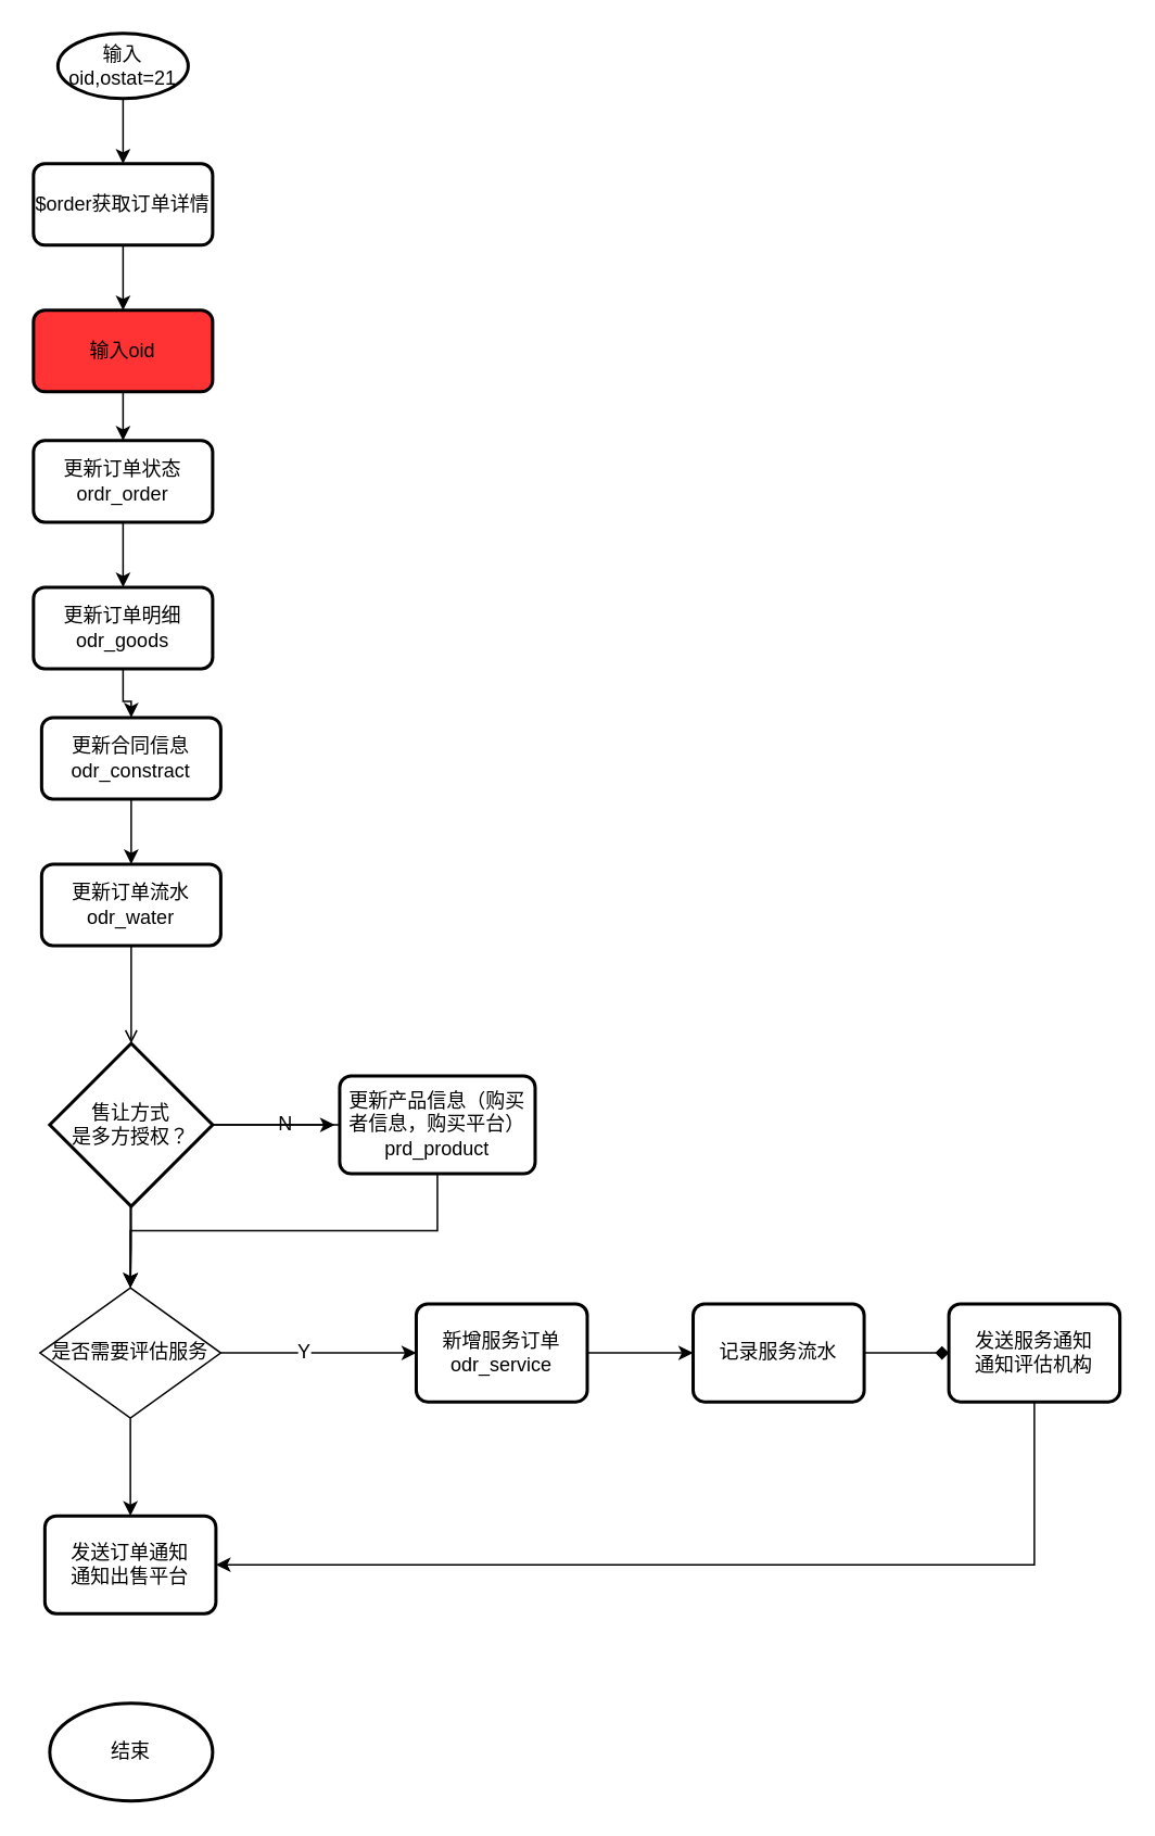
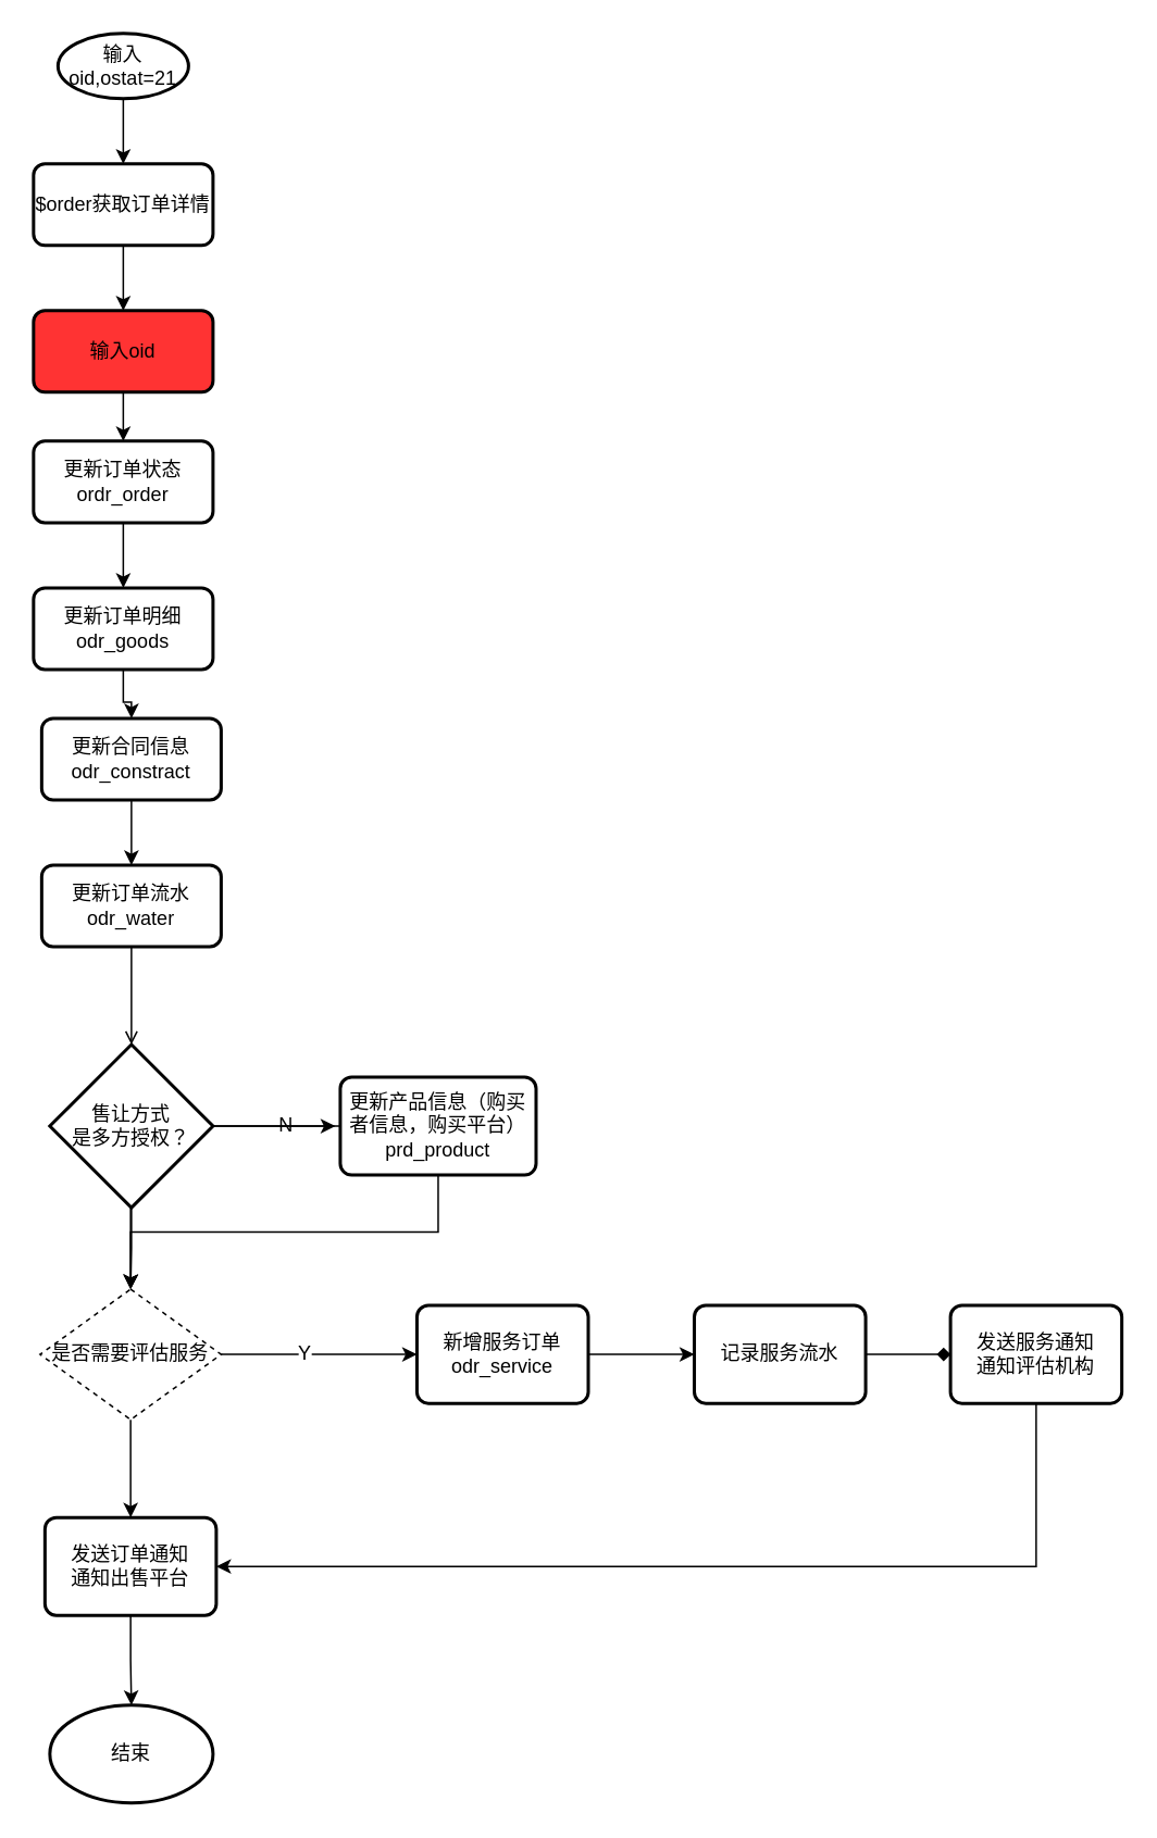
- <mxCell id="25" value="是否需要评估服务" style="rhombus;whiteSpace=wrap;html=1;fillColor=#FFFFFF;" vertex="1" parent="1"><mxGeometry x="24" y="790" width="111" height="80" as="geometry" /></mxCell>
+ <mxCell id="25" value="是否需要评估服务" style="rhombus;whiteSpace=wrap;html=1;fillColor=#FFFFFF;dashed=1;" vertex="1" parent="1"><mxGeometry x="24" y="790" width="111" height="80" as="geometry" /></mxCell>
+ <mxCell id="33" style="edgeStyle=orthogonalEdgeStyle;rounded=0;orthogonalLoop=1;jettySize=auto;html=1;exitX=0.5;exitY=1;exitDx=0;exitDy=0;entryX=0.5;entryY=0;entryDx=0;entryDy=0;entryPerimeter=0;" edge="1" parent="1" source="34" target="35"><mxGeometry relative="1" as="geometry" /></mxCell>
